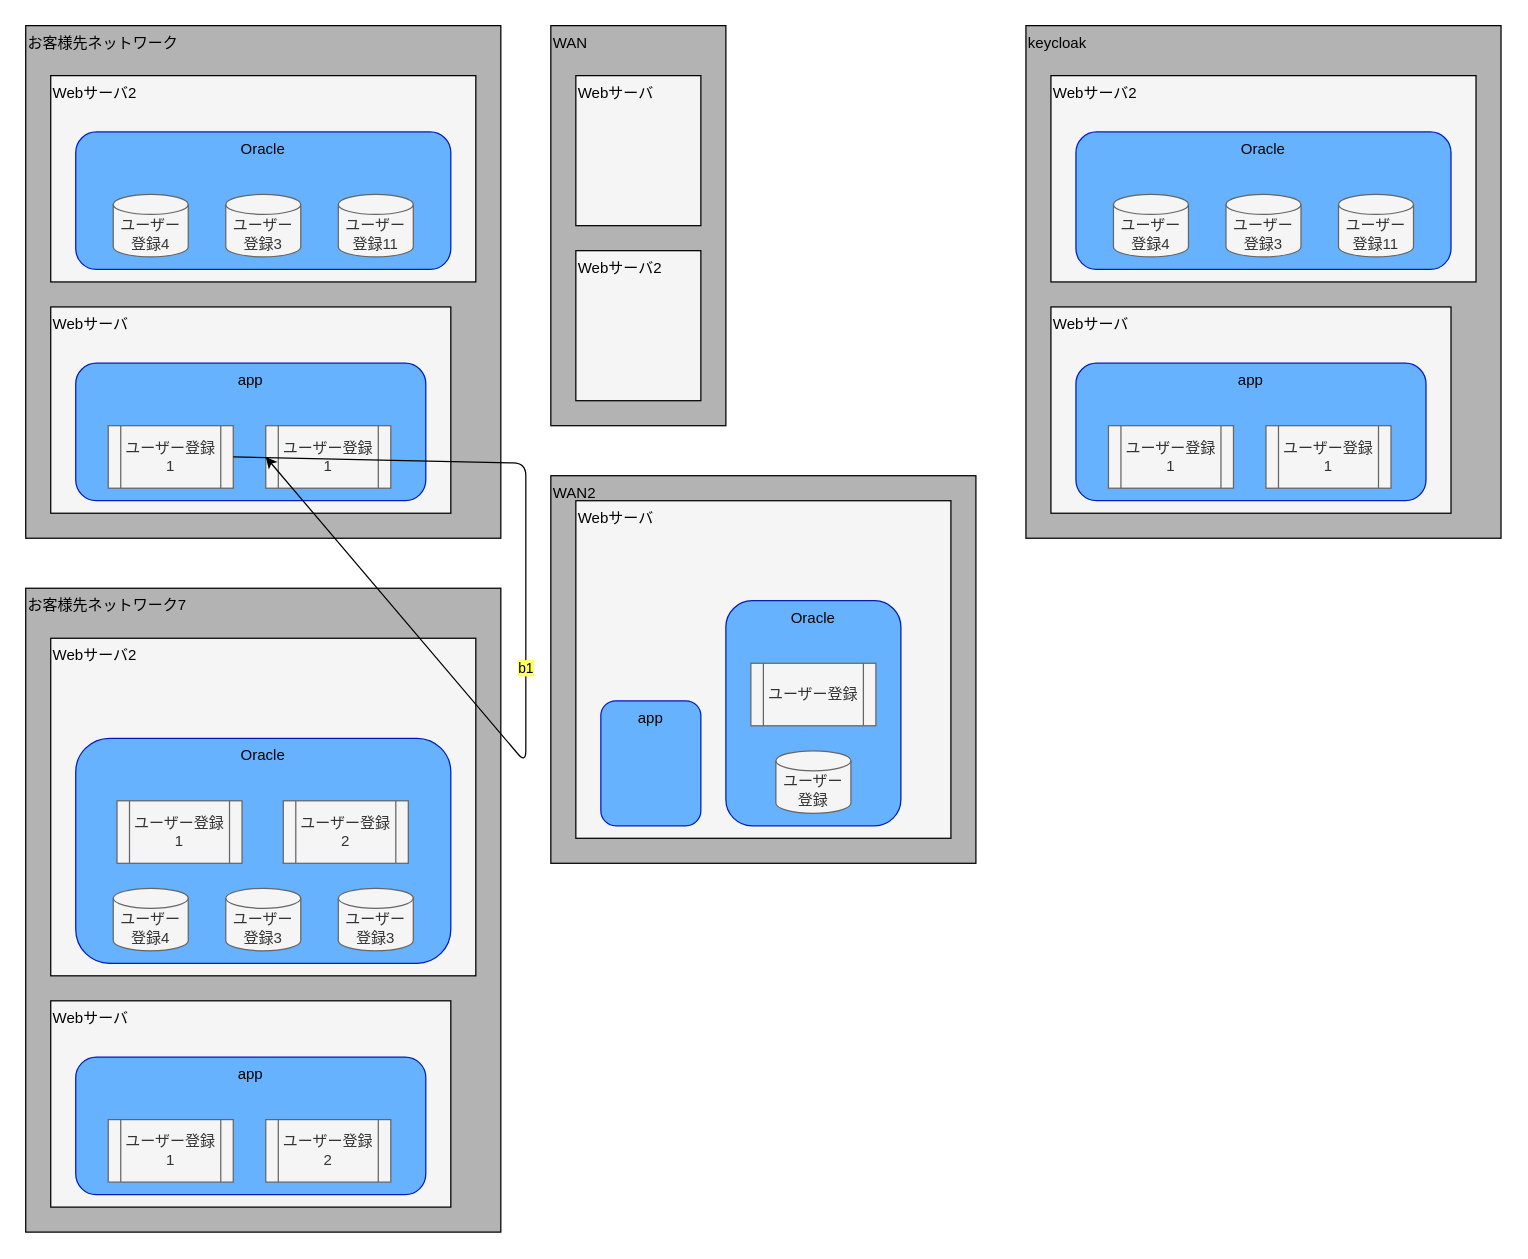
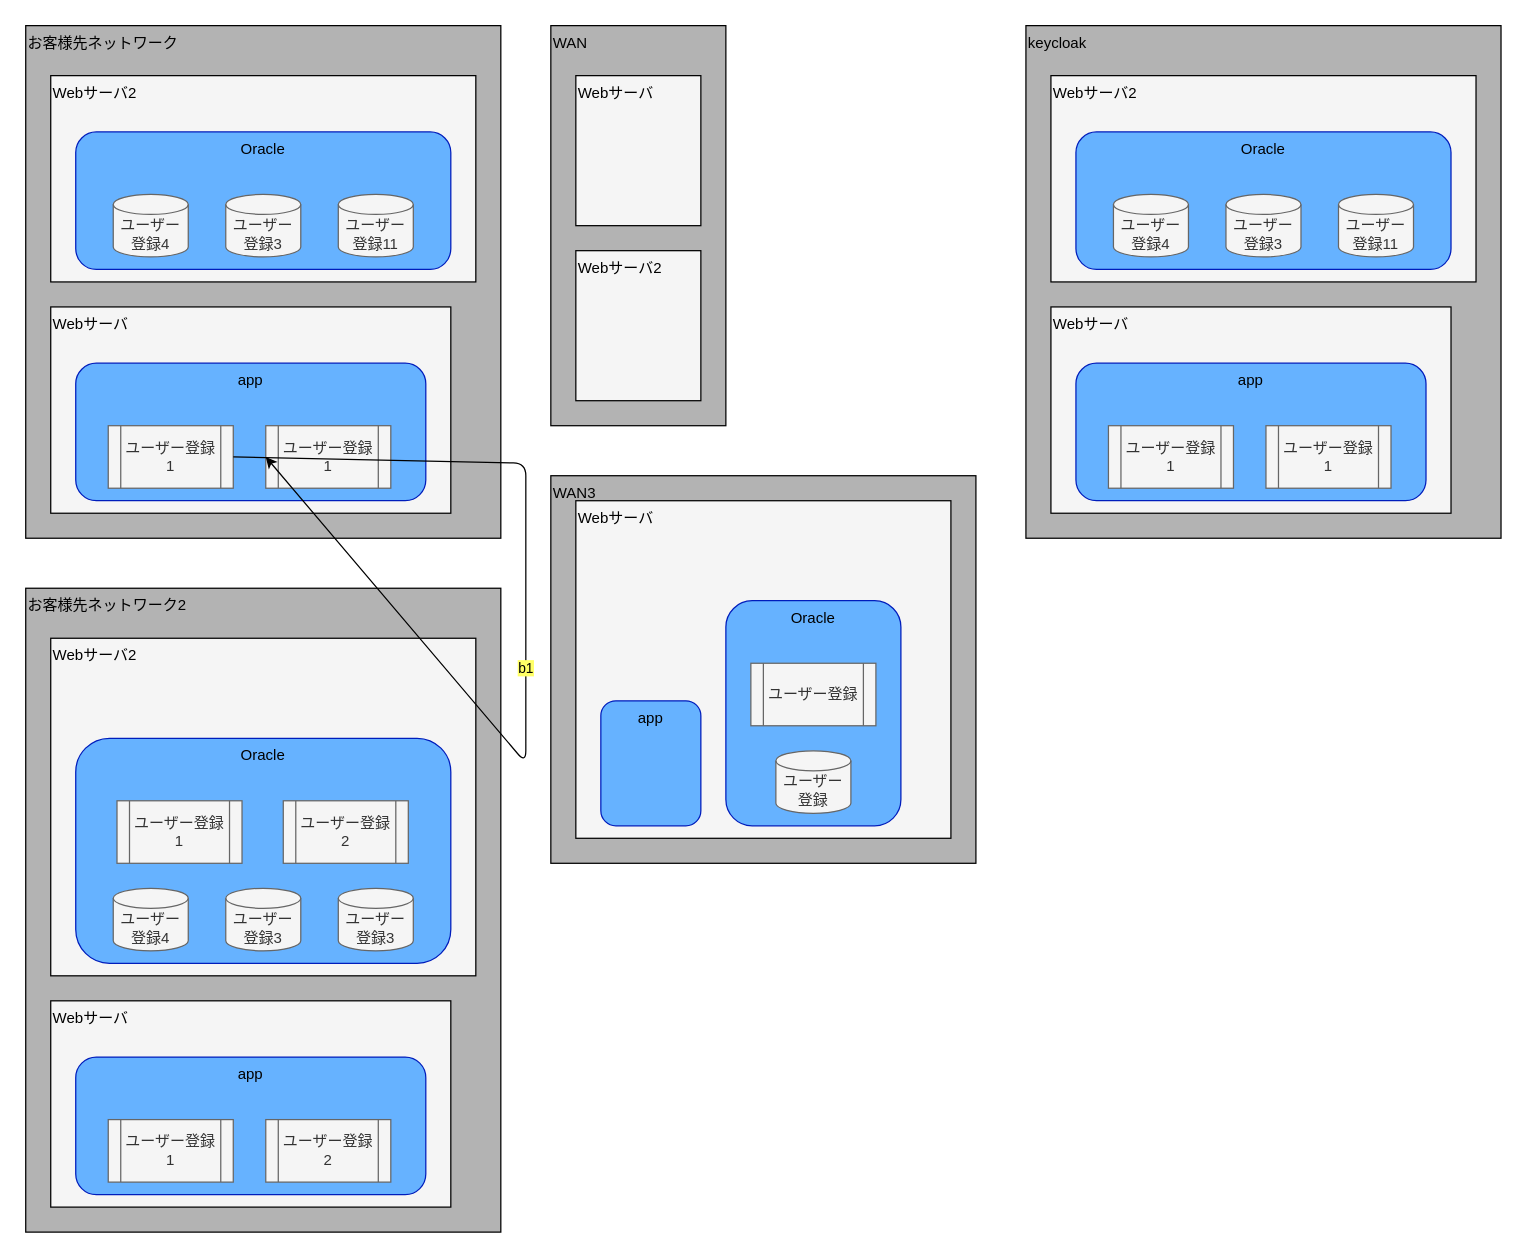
- <mxCell id="41" value="WAN2" style="whiteSpace=wrap;html=1;aspect=fixed;strokeColor=#000000;strokeWidth=1;fillColor=#B3B3B3;gradientColor=none;align=left;fontColor=#000000;verticalAlign=top;" vertex="1" parent="40"><mxGeometry width="340" height="310" as="geometry" /></mxCell>
+ <mxCell id="41" value="WAN3" style="whiteSpace=wrap;html=1;aspect=fixed;strokeColor=#000000;strokeWidth=1;fillColor=#B3B3B3;gradientColor=none;align=left;fontColor=#000000;verticalAlign=top;" vertex="1" parent="40"><mxGeometry width="340" height="310" as="geometry" /></mxCell>
- <mxCell id="18" value="お客様先ネットワーク7" style="whiteSpace=wrap;html=1;aspect=fixed;strokeColor=#000000;strokeWidth=1;fillColor=#B3B3B3;gradientColor=none;align=left;fontColor=#000000;verticalAlign=top;" vertex="1" parent="17"><mxGeometry width="380" height="515" as="geometry" /></mxCell>
+ <mxCell id="18" value="お客様先ネットワーク2" style="whiteSpace=wrap;html=1;aspect=fixed;strokeColor=#000000;strokeWidth=1;fillColor=#B3B3B3;gradientColor=none;align=left;fontColor=#000000;verticalAlign=top;" vertex="1" parent="17"><mxGeometry width="380" height="515" as="geometry" /></mxCell>
